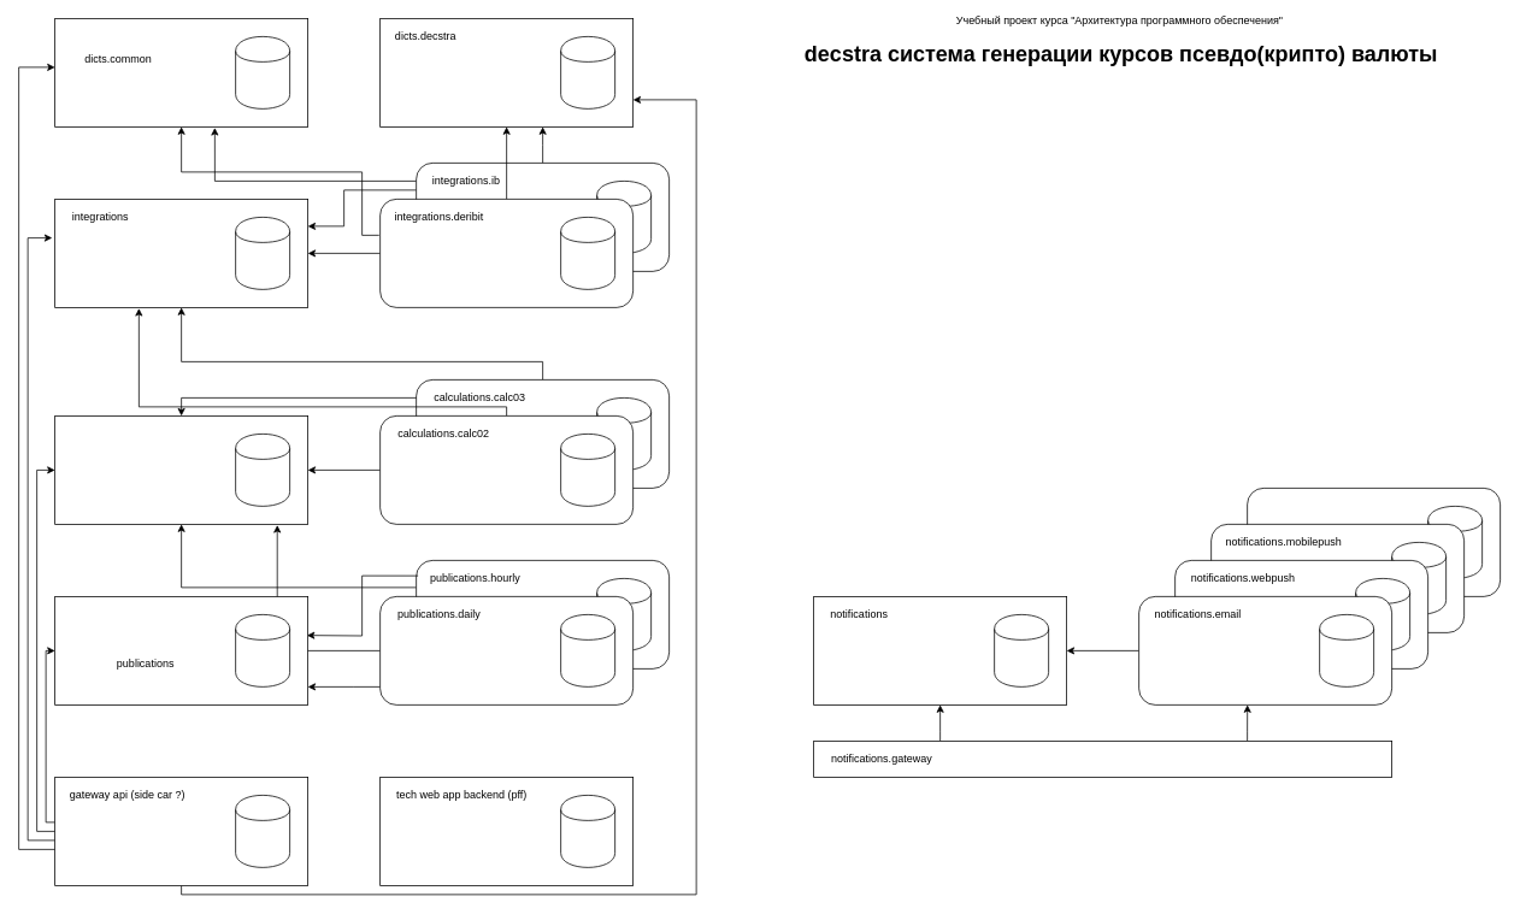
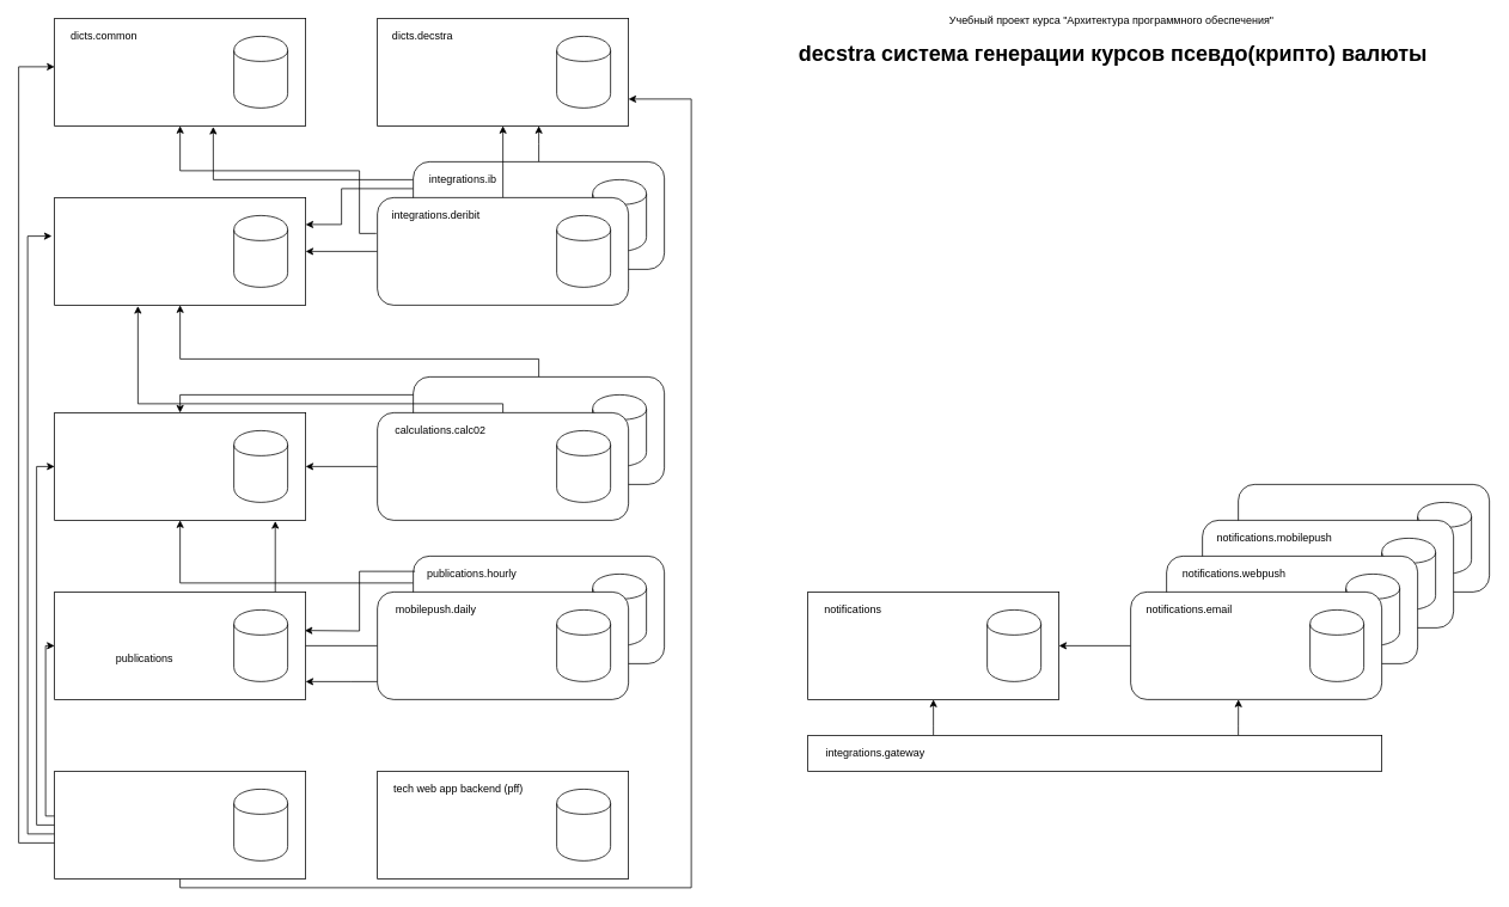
- <mxCell id="39" value="dicts.common" style="text;html=1;resizable=0;autosize=1;align=center;verticalAlign=middle;points=[];fillColor=none;strokeColor=none;rounded=0;" parent="1" vertex="1"><mxGeometry x="85" y="55" width="90" height="20" as="geometry" /></mxCell>
+ <mxCell id="39" value="dicts.common" style="text;html=1;resizable=0;autosize=1;align=center;verticalAlign=middle;points=[];fillColor=none;strokeColor=none;rounded=0;" parent="1" vertex="1"><mxGeometry x="70" y="30" width="90" height="20" as="geometry" /></mxCell>
- <mxCell id="41" value="integrations" style="text;html=1;resizable=0;autosize=1;align=center;verticalAlign=middle;points=[];fillColor=none;strokeColor=none;rounded=0;" parent="1" vertex="1"><mxGeometry x="70" y="230" width="80" height="20" as="geometry" /></mxCell>
- <mxCell id="17" value="calculations.calc03" style="text;html=1;resizable=0;autosize=1;align=center;verticalAlign=middle;points=[];fillColor=none;strokeColor=none;rounded=0;" parent="1" vertex="1"><mxGeometry x="470" y="430" width="120" height="20" as="geometry" /></mxCell>
- <mxCell id="60" value="publications.daily" style="text;html=1;resizable=0;autosize=1;align=center;verticalAlign=middle;points=[];fillColor=none;strokeColor=none;rounded=0;" parent="1" vertex="1"><mxGeometry x="430" y="670" width="110" height="20" as="geometry" /></mxCell>
+ <mxCell id="60" value="mobilepush.daily" style="text;html=1;resizable=0;autosize=1;align=center;verticalAlign=middle;points=[];fillColor=none;strokeColor=none;rounded=0;" parent="1" vertex="1"><mxGeometry x="430" y="670" width="110" height="20" as="geometry" /></mxCell>
- <mxCell id="77" value="notifications.gateway" style="text;html=1;resizable=0;autosize=1;align=center;verticalAlign=middle;points=[];fillColor=none;strokeColor=none;rounded=0;" parent="1" vertex="1"><mxGeometry x="910" y="830" width="130" height="20" as="geometry" /></mxCell>
+ <mxCell id="77" value="integrations.gateway" style="text;html=1;resizable=0;autosize=1;align=center;verticalAlign=middle;points=[];fillColor=none;strokeColor=none;rounded=0;" parent="1" vertex="1"><mxGeometry x="910" y="830" width="130" height="20" as="geometry" /></mxCell>
- <mxCell id="42" value="gateway api (side car ?)" style="text;html=1;resizable=0;autosize=1;align=center;verticalAlign=middle;points=[];fillColor=none;strokeColor=none;rounded=0;" parent="1" vertex="1"><mxGeometry x="70" y="870" width="140" height="20" as="geometry" /></mxCell>
